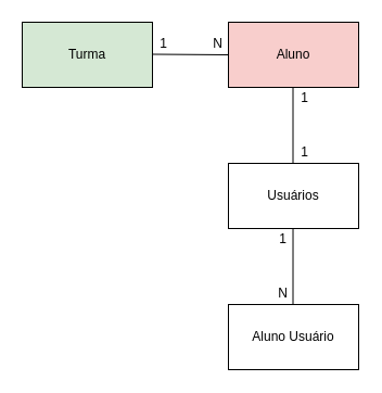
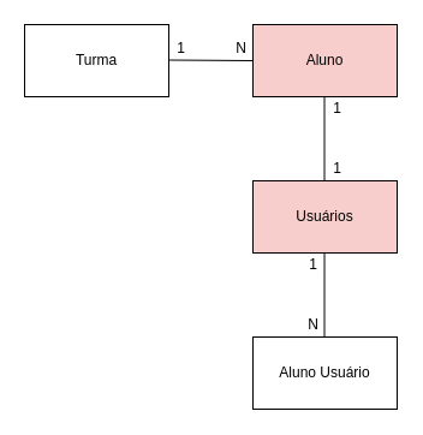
- <mxCell id="2" value="Turma" style="rounded=0;whiteSpace=wrap;html=1;fillColor=#d5e8d4;" parent="1" vertex="1"><mxGeometry x="20" y="20" width="120" height="60" as="geometry" /></mxCell>
+ <mxCell id="2" value="Turma" style="rounded=0;whiteSpace=wrap;html=1;" parent="1" vertex="1"><mxGeometry x="20" y="20" width="120" height="60" as="geometry" /></mxCell>
- <mxCell id="4" value="Usuários" style="rounded=0;whiteSpace=wrap;html=1;" parent="1" vertex="1"><mxGeometry x="210" y="150" width="120" height="60" as="geometry" /></mxCell>
+ <mxCell id="4" value="Usuários" style="rounded=0;whiteSpace=wrap;html=1;fillColor=#f8cecc;" parent="1" vertex="1"><mxGeometry x="210" y="150" width="120" height="60" as="geometry" /></mxCell>
